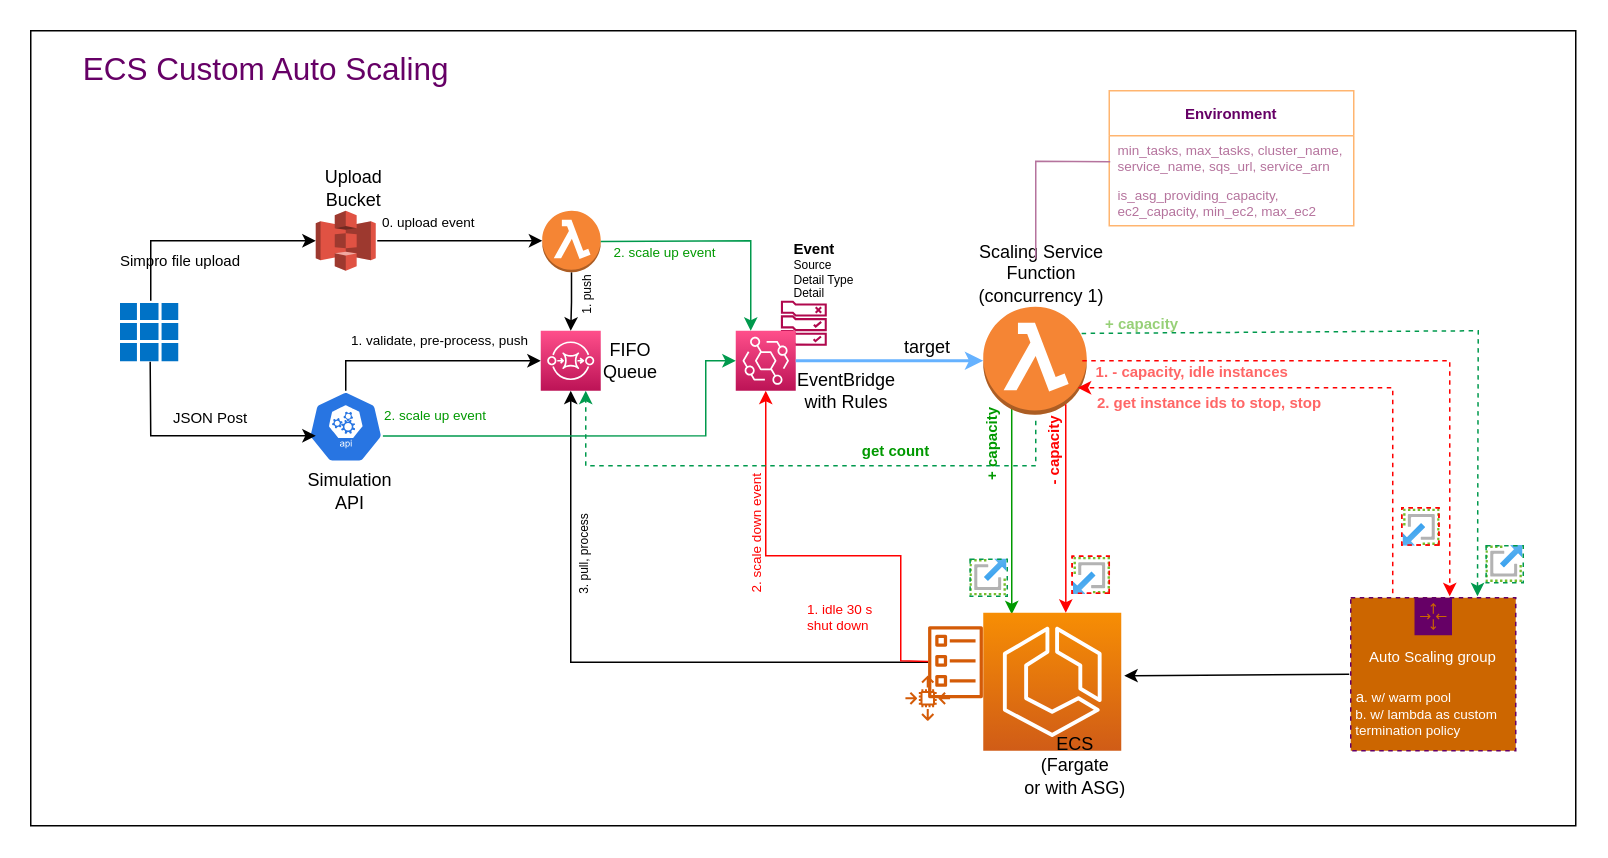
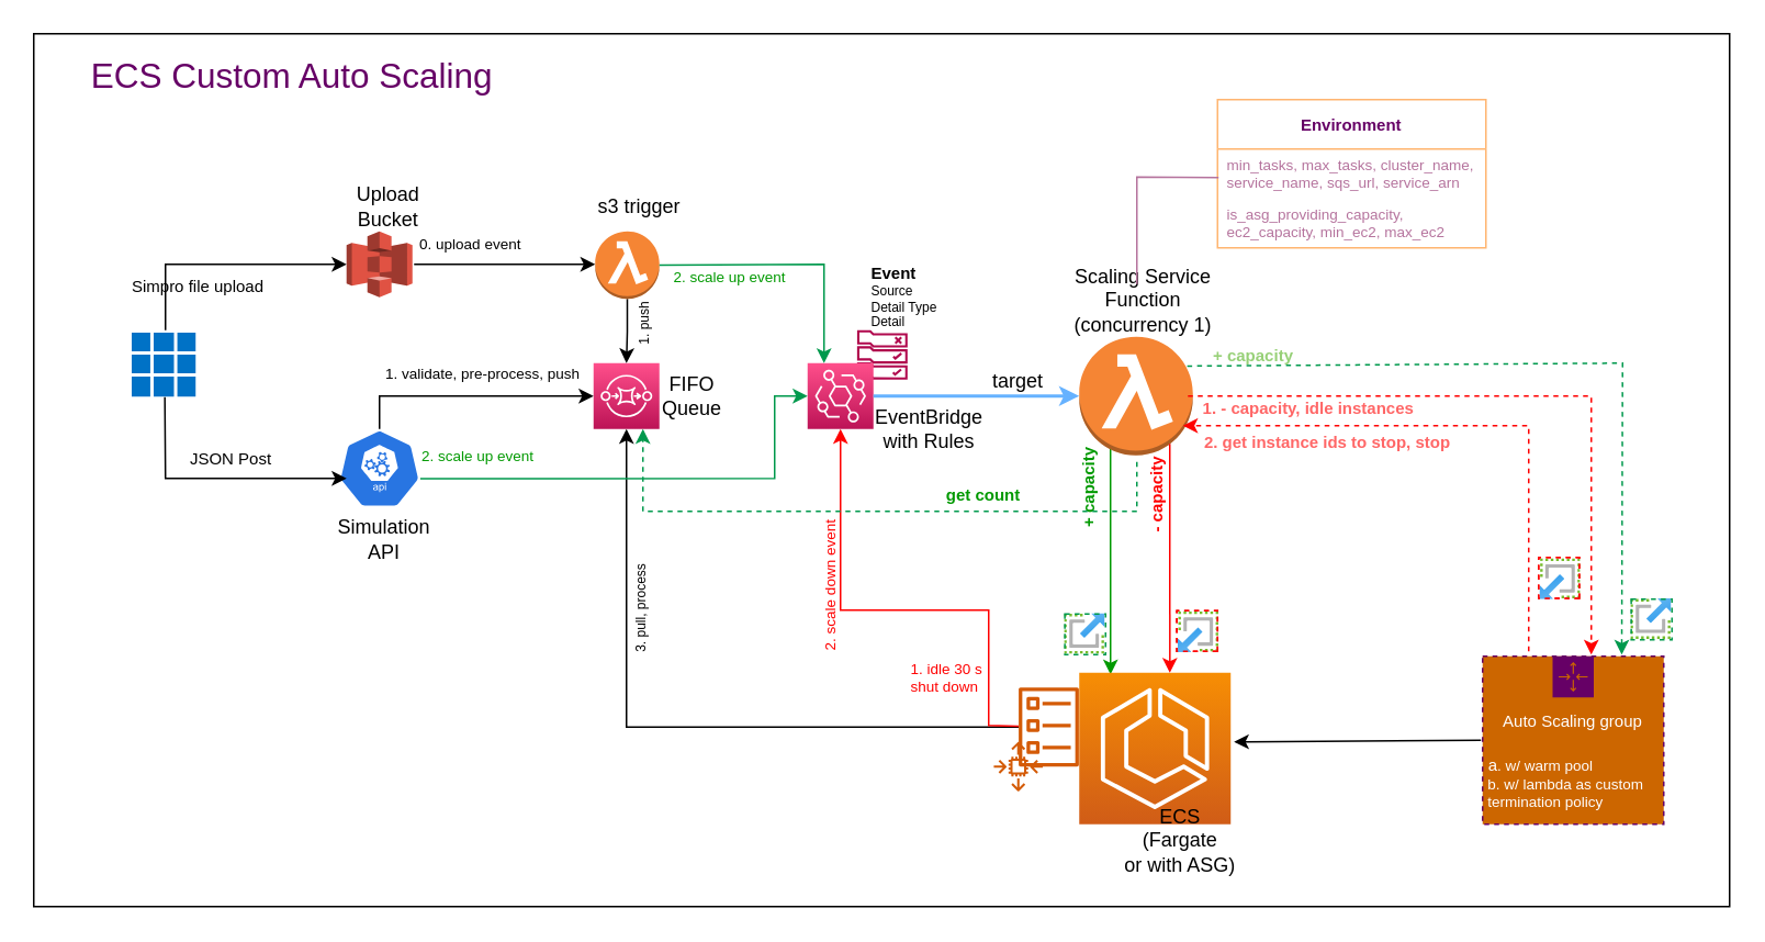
+ <mxCell id="19" value="s3 trigger" style="text;html=1;strokeColor=none;fillColor=none;align=center;verticalAlign=middle;whiteSpace=wrap;rounded=0;" parent="1" vertex="1"><mxGeometry x="357" y="110" width="62" height="30" as="geometry" /></mxCell>
- <mxCell id="35" value="1. idle 30 s&lt;br&gt;shut down" style="text;html=1;strokeColor=none;fillColor=none;align=left;verticalAlign=middle;whiteSpace=wrap;rounded=0;fontSize=9;fontColor=#FF0000;" parent="1" vertex="1"><mxGeometry x="535.79" y="405" width="65" height="12" as="geometry" /></mxCell>
+ <mxCell id="35" value="1. idle 30 s&lt;br&gt;shut down" style="text;html=1;strokeColor=none;fillColor=none;align=left;verticalAlign=middle;whiteSpace=wrap;rounded=0;fontSize=9;fontColor=#FF0000;" parent="1" vertex="1"><mxGeometry x="550.79" y="405" width="65" height="12" as="geometry" /></mxCell>
